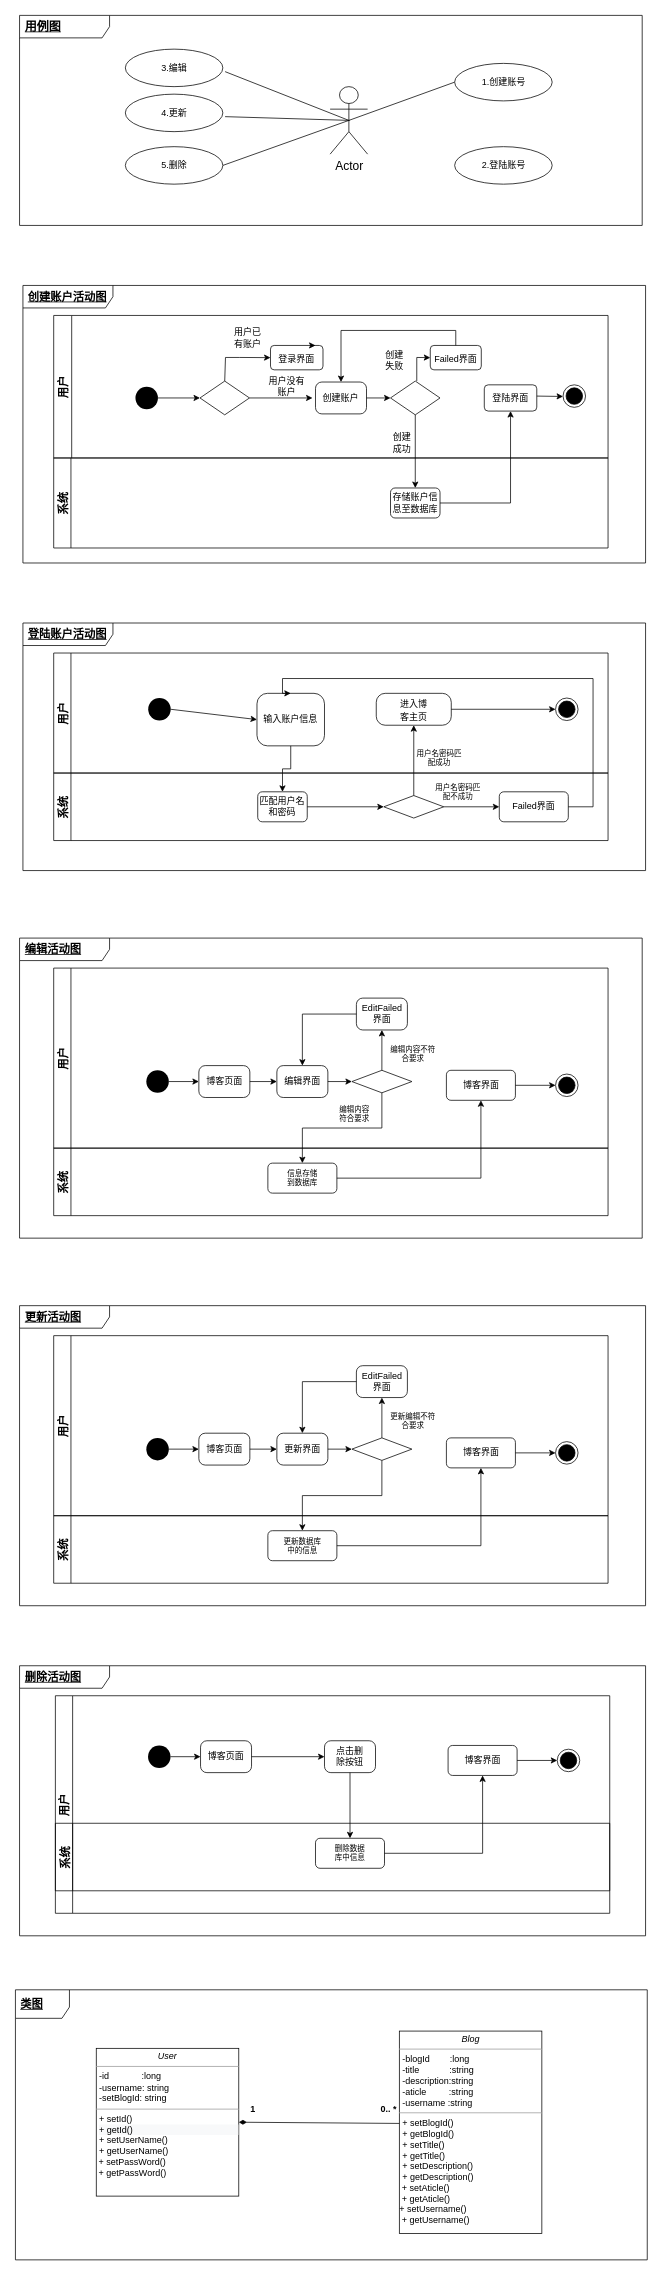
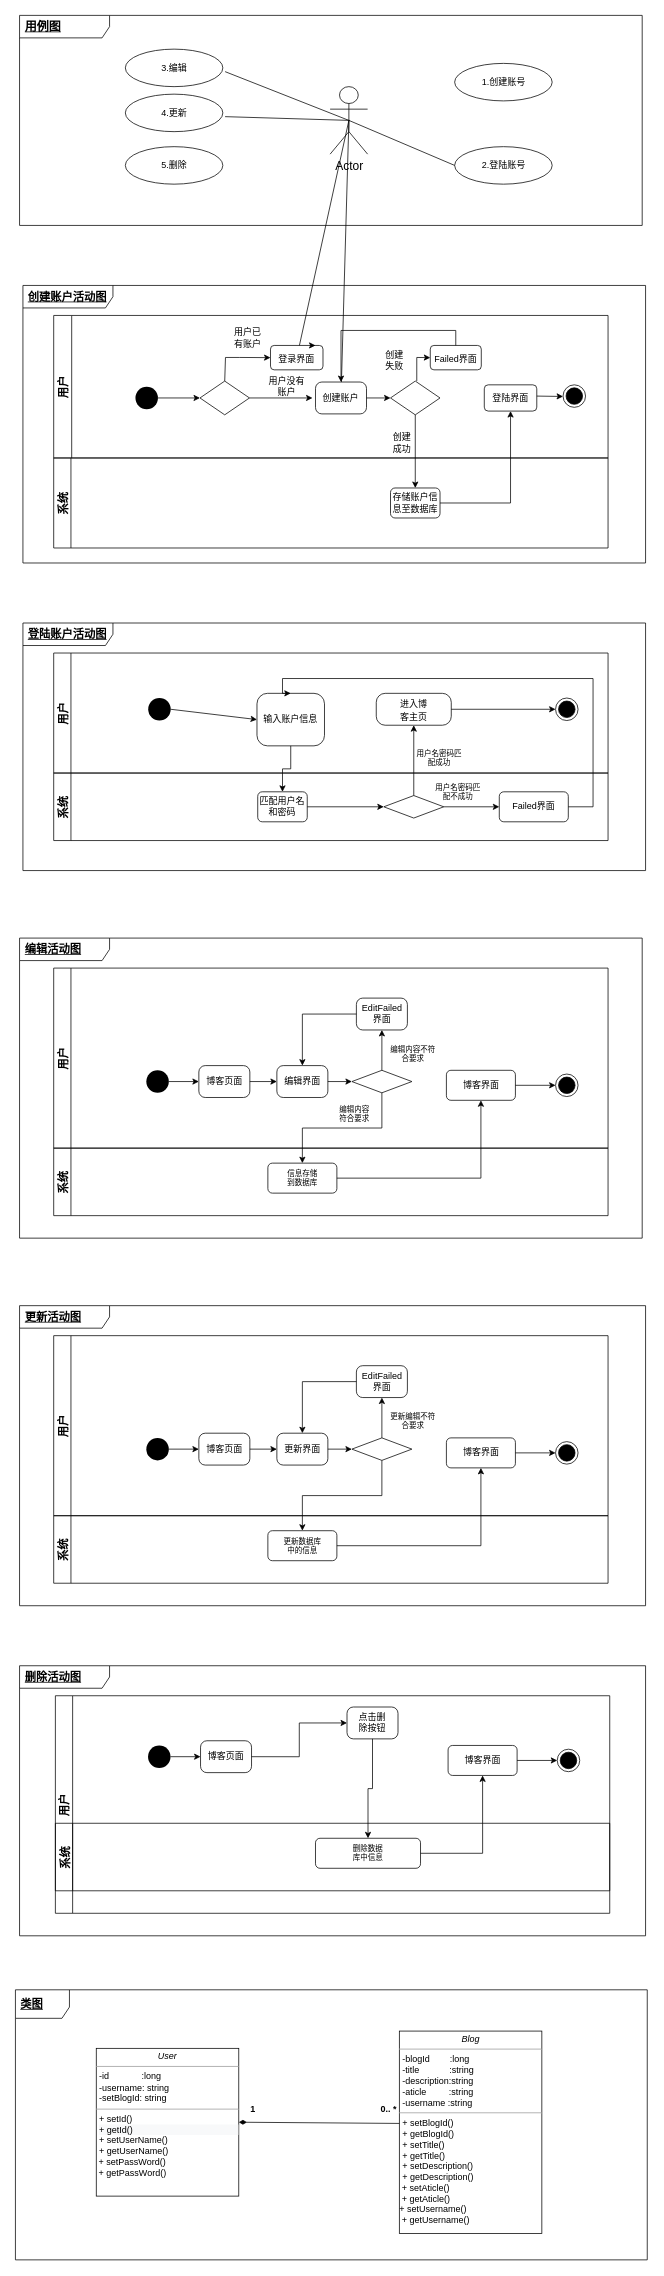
- <mxCell id="2" value="" style="endArrow=none;html=1;rounded=0;entryX=0;entryY=0.5;entryDx=0;entryDy=0;exitX=0.5;exitY=0.5;exitDx=0;exitDy=0;exitPerimeter=0;" parent="1" target="3" edge="1" source="8"><mxGeometry width="50" height="50" relative="1" as="geometry"><mxPoint x="489.5" y="155" as="sourcePoint" /><mxPoint x="570.097" y="139.851" as="targetPoint" /></mxGeometry></mxCell>
+ <mxCell id="2" value="" style="endArrow=none;html=1;rounded=0;exitX=0.5;exitY=0.5;exitDx=0;exitDy=0;exitPerimeter=0;" parent="1" target="34" edge="1" source="8"><mxGeometry width="50" height="50" relative="1" as="geometry"><mxPoint x="489.5" y="155" as="sourcePoint" /><mxPoint x="570.097" y="139.851" as="targetPoint" /></mxGeometry></mxCell>
- <mxCell id="7" value="" style="endArrow=none;html=1;rounded=0;fontSize=16;entryX=1;entryY=0.5;entryDx=0;entryDy=0;exitX=0.5;exitY=0.5;exitDx=0;exitDy=0;exitPerimeter=0;" parent="1" target="63" edge="1" source="8"><mxGeometry width="50" height="50" relative="1" as="geometry"><mxPoint x="439.5" y="155" as="sourcePoint" /><mxPoint x="349.5" y="205" as="targetPoint" /></mxGeometry></mxCell>
+ <mxCell id="7" value="" style="endArrow=none;html=1;rounded=0;fontSize=16;exitX=0.5;exitY=0.5;exitDx=0;exitDy=0;exitPerimeter=0;" parent="1" target="29" edge="1" source="8"><mxGeometry width="50" height="50" relative="1" as="geometry"><mxPoint x="439.5" y="155" as="sourcePoint" /><mxPoint x="349.5" y="205" as="targetPoint" /></mxGeometry></mxCell>
+ <mxCell id="6" value="" style="endArrow=none;html=1;rounded=0;entryX=0;entryY=0.5;entryDx=0;entryDy=0;exitX=0.5;exitY=0.5;exitDx=0;exitDy=0;exitPerimeter=0;" parent="1" target="4" edge="1" source="8"><mxGeometry width="50" height="50" relative="1" as="geometry"><mxPoint x="495.5" y="160" as="sourcePoint" /><mxPoint x="694.5" y="159.5" as="targetPoint" /><Array as="points" /></mxGeometry></mxCell>
- <mxCell id="108" value="点击删&lt;br&gt;除按钮" style="rounded=1;whiteSpace=wrap;html=1;fontSize=12;fillColor=none;arcSize=20;" vertex="1" parent="105"><mxGeometry x="358.75" y="60" width="68" height="42.5" as="geometry" /></mxCell>
+ <mxCell id="108" value="点击删&lt;br&gt;除按钮" style="rounded=1;whiteSpace=wrap;html=1;fontSize=12;fillColor=none;arcSize=20;" vertex="1" parent="105"><mxGeometry x="388.75" y="15" width="68" height="42.5" as="geometry" /></mxCell>
- <mxCell id="115" value="删除数据&lt;br&gt;库中信息" style="rounded=1;whiteSpace=wrap;html=1;fontSize=10;fillColor=none;" vertex="1" parent="114"><mxGeometry x="346.75" y="20" width="92" height="40" as="geometry" /></mxCell>
+ <mxCell id="115" value="删除数据&lt;br&gt;库中信息" style="rounded=1;whiteSpace=wrap;html=1;fontSize=10;fillColor=none;" vertex="1" parent="114"><mxGeometry x="346.75" y="20" width="140" height="40" as="geometry" /></mxCell>
